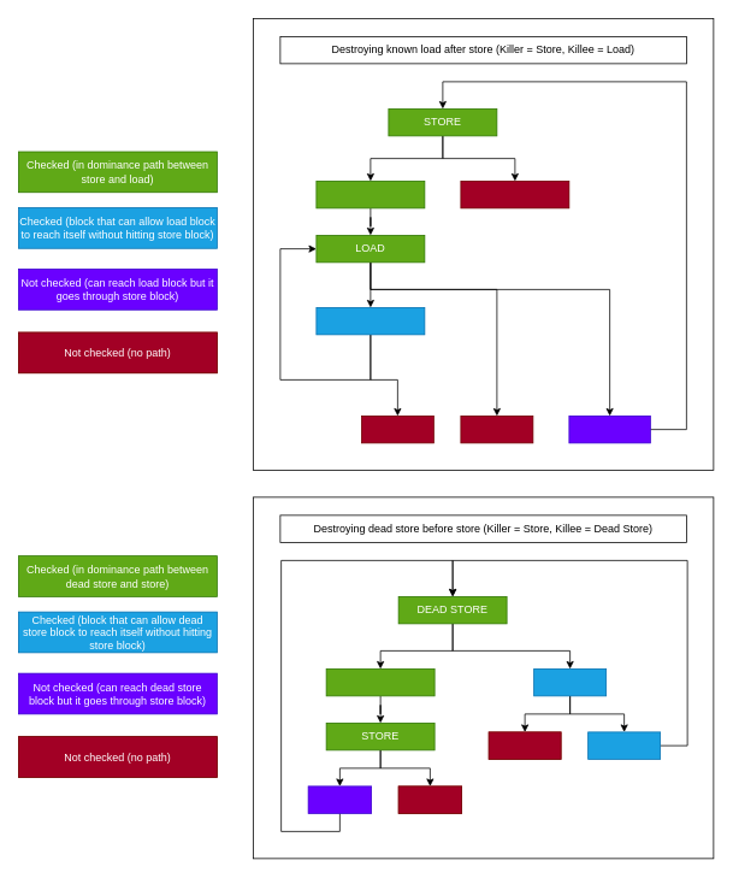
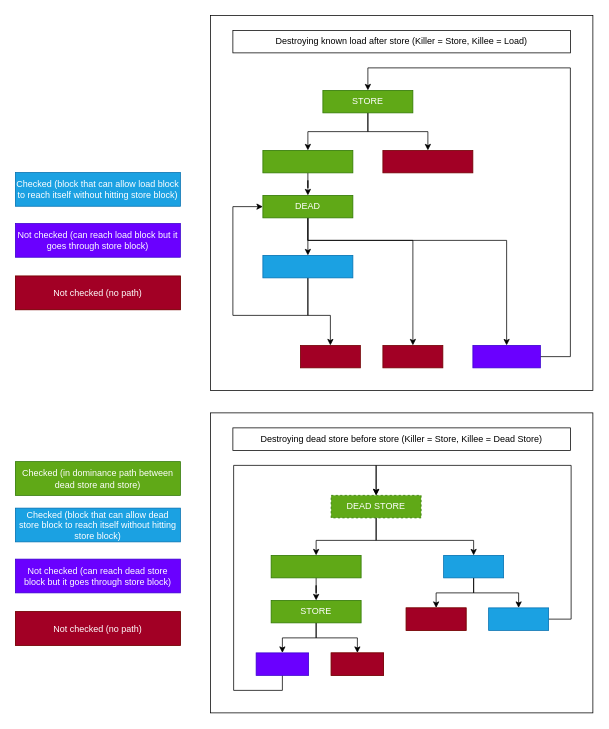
- <mxCell id="21" value="Checked (in dominance path between store and load)" style="rounded=0;whiteSpace=wrap;html=1;fillColor=#60a917;strokeColor=#2D7600;fontColor=#ffffff;" parent="1" vertex="1"><mxGeometry x="20" y="167.5" width="220" height="45" as="geometry" /></mxCell>
- <mxCell id="13" value="LOAD" style="rounded=0;whiteSpace=wrap;html=1;fillColor=#60a917;strokeColor=#2D7600;fontColor=#ffffff;" parent="1" vertex="1"><mxGeometry x="350" y="260" width="120" height="30" as="geometry" /></mxCell>
+ <mxCell id="13" value="DEAD" style="rounded=0;whiteSpace=wrap;html=1;fillColor=#60a917;strokeColor=#2D7600;fontColor=#ffffff;" parent="1" vertex="1"><mxGeometry x="350" y="260" width="120" height="30" as="geometry" /></mxCell>
- <mxCell id="28" value="DEAD STORE" style="rounded=0;whiteSpace=wrap;html=1;fillColor=#60a917;strokeColor=#2D7600;fontColor=#ffffff;" parent="1" vertex="1"><mxGeometry x="441" y="660" width="120" height="30" as="geometry" /></mxCell>
+ <mxCell id="28" value="DEAD STORE" style="rounded=0;whiteSpace=wrap;html=1;fillColor=#60a917;strokeColor=#2D7600;fontColor=#ffffff;dashed=1;" parent="1" vertex="1"><mxGeometry x="441" y="660" width="120" height="30" as="geometry" /></mxCell>
